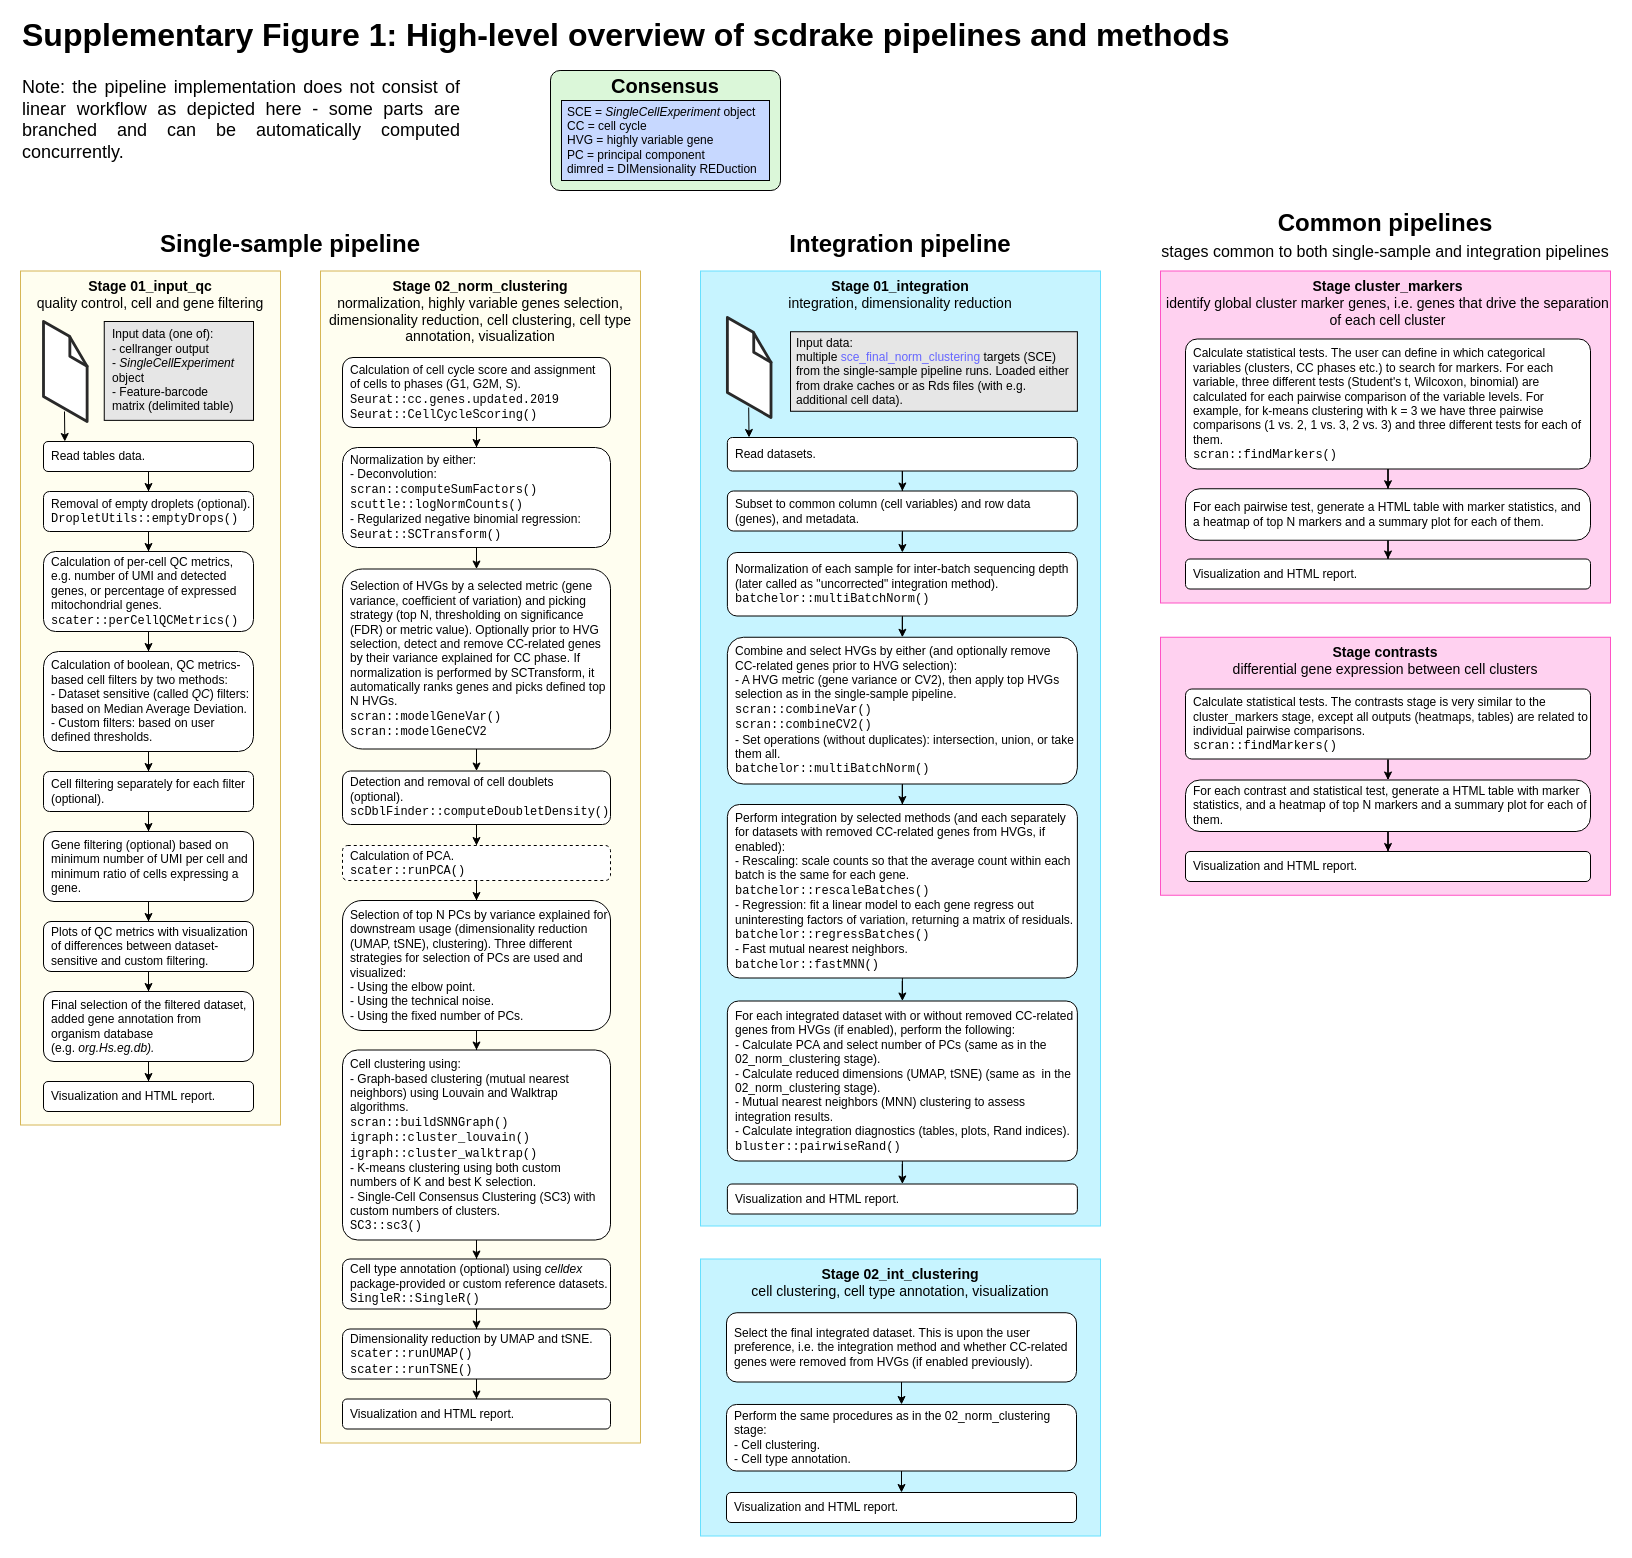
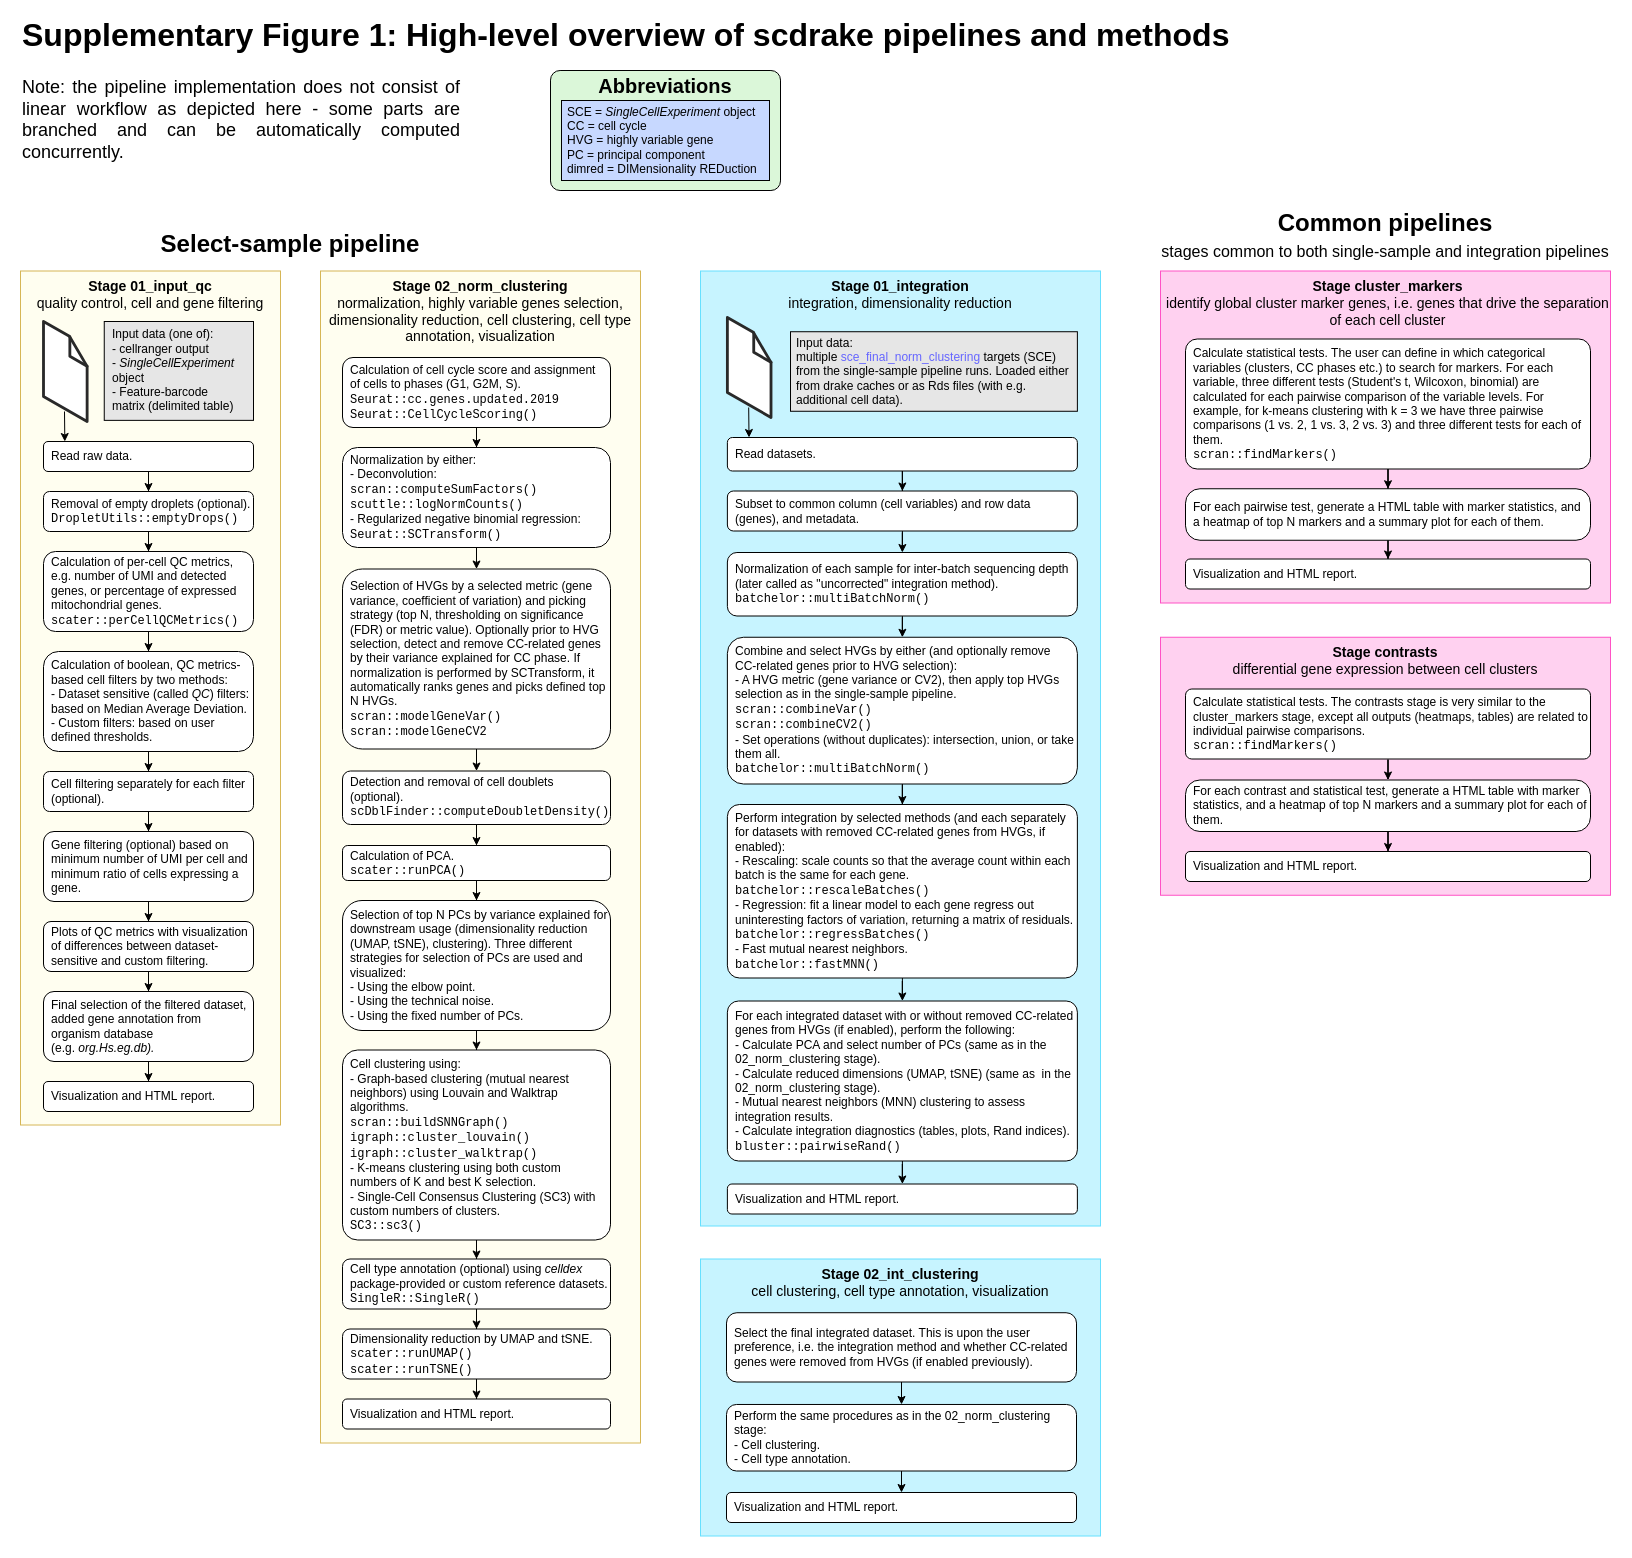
- <mxCell id="74" value="&lt;font color=&quot;#000000&quot; style=&quot;font-size: 20px;&quot;&gt;Consensus&lt;/font&gt;" style="text;html=1;strokeColor=none;fillColor=none;align=center;verticalAlign=middle;whiteSpace=wrap;rounded=0;fontColor=#6666FF;fontSize=20;fontStyle=1" parent="1" vertex="1"><mxGeometry x="550" y="70" width="230" height="30" as="geometry" /></mxCell>
+ <mxCell id="74" value="&lt;font color=&quot;#000000&quot; style=&quot;font-size: 20px;&quot;&gt;Abbreviations&lt;/font&gt;" style="text;html=1;strokeColor=none;fillColor=none;align=center;verticalAlign=middle;whiteSpace=wrap;rounded=0;fontColor=#6666FF;fontSize=20;fontStyle=1" parent="1" vertex="1"><mxGeometry x="550" y="70" width="230" height="30" as="geometry" /></mxCell>
- <mxCell id="47" value="&lt;font color=&quot;#000000&quot; style=&quot;font-size: 24px;&quot;&gt;Integration pipeline&lt;/font&gt;" style="text;html=1;strokeColor=none;fillColor=none;align=center;verticalAlign=middle;whiteSpace=wrap;rounded=0;fontColor=#6666FF;fontSize=24;fontStyle=1" parent="1" vertex="1"><mxGeometry x="755" y="228.5" width="290" height="30" as="geometry" /></mxCell>
- <mxCell id="4" value="&lt;font color=&quot;#000000&quot; style=&quot;font-size: 24px;&quot;&gt;Single-sample pipeline&lt;/font&gt;" style="text;html=1;strokeColor=none;fillColor=none;align=center;verticalAlign=middle;whiteSpace=wrap;rounded=0;fontColor=#6666FF;fontSize=24;fontStyle=1" parent="1" vertex="1"><mxGeometry x="150" y="228.5" width="280" height="30" as="geometry" /></mxCell>
+ <mxCell id="4" value="&lt;font color=&quot;#000000&quot; style=&quot;font-size: 24px;&quot;&gt;Select-sample pipeline&lt;/font&gt;" style="text;html=1;strokeColor=none;fillColor=none;align=center;verticalAlign=middle;whiteSpace=wrap;rounded=0;fontColor=#6666FF;fontSize=24;fontStyle=1" parent="1" vertex="1"><mxGeometry x="150" y="228.5" width="280" height="30" as="geometry" /></mxCell>
- <mxCell id="8" value="&lt;font color=&quot;#000000&quot;&gt;Read tables data.&lt;/font&gt;" style="rounded=1;whiteSpace=wrap;html=1;fontColor=#6666FF;fillColor=default;spacingLeft=6;spacingRight=2;align=left;" parent="1" vertex="1"><mxGeometry x="43" y="441" width="210" height="30" as="geometry" /></mxCell>
+ <mxCell id="8" value="&lt;font color=&quot;#000000&quot;&gt;Read raw data.&lt;/font&gt;" style="rounded=1;whiteSpace=wrap;html=1;fontColor=#6666FF;fillColor=default;spacingLeft=6;spacingRight=2;align=left;" parent="1" vertex="1"><mxGeometry x="43" y="441" width="210" height="30" as="geometry" /></mxCell>
- <mxCell id="35" value="&lt;font&gt;Calculation of PCA.&lt;br&gt;&lt;/font&gt;&lt;font face=&quot;Courier New&quot;&gt;scater::runPCA()&lt;/font&gt;" style="rounded=1;whiteSpace=wrap;html=1;fontColor=#000000;fillColor=default;spacingLeft=6;spacingRight=2;align=left;dashed=1;" parent="1" vertex="1"><mxGeometry x="342" y="845" width="268" height="35" as="geometry" /></mxCell>
+ <mxCell id="35" value="&lt;font&gt;Calculation of PCA.&lt;br&gt;&lt;/font&gt;&lt;font face=&quot;Courier New&quot;&gt;scater::runPCA()&lt;/font&gt;" style="rounded=1;whiteSpace=wrap;html=1;fontColor=#000000;fillColor=default;spacingLeft=6;spacingRight=2;align=left;" parent="1" vertex="1"><mxGeometry x="342" y="845" width="268" height="35" as="geometry" /></mxCell>
